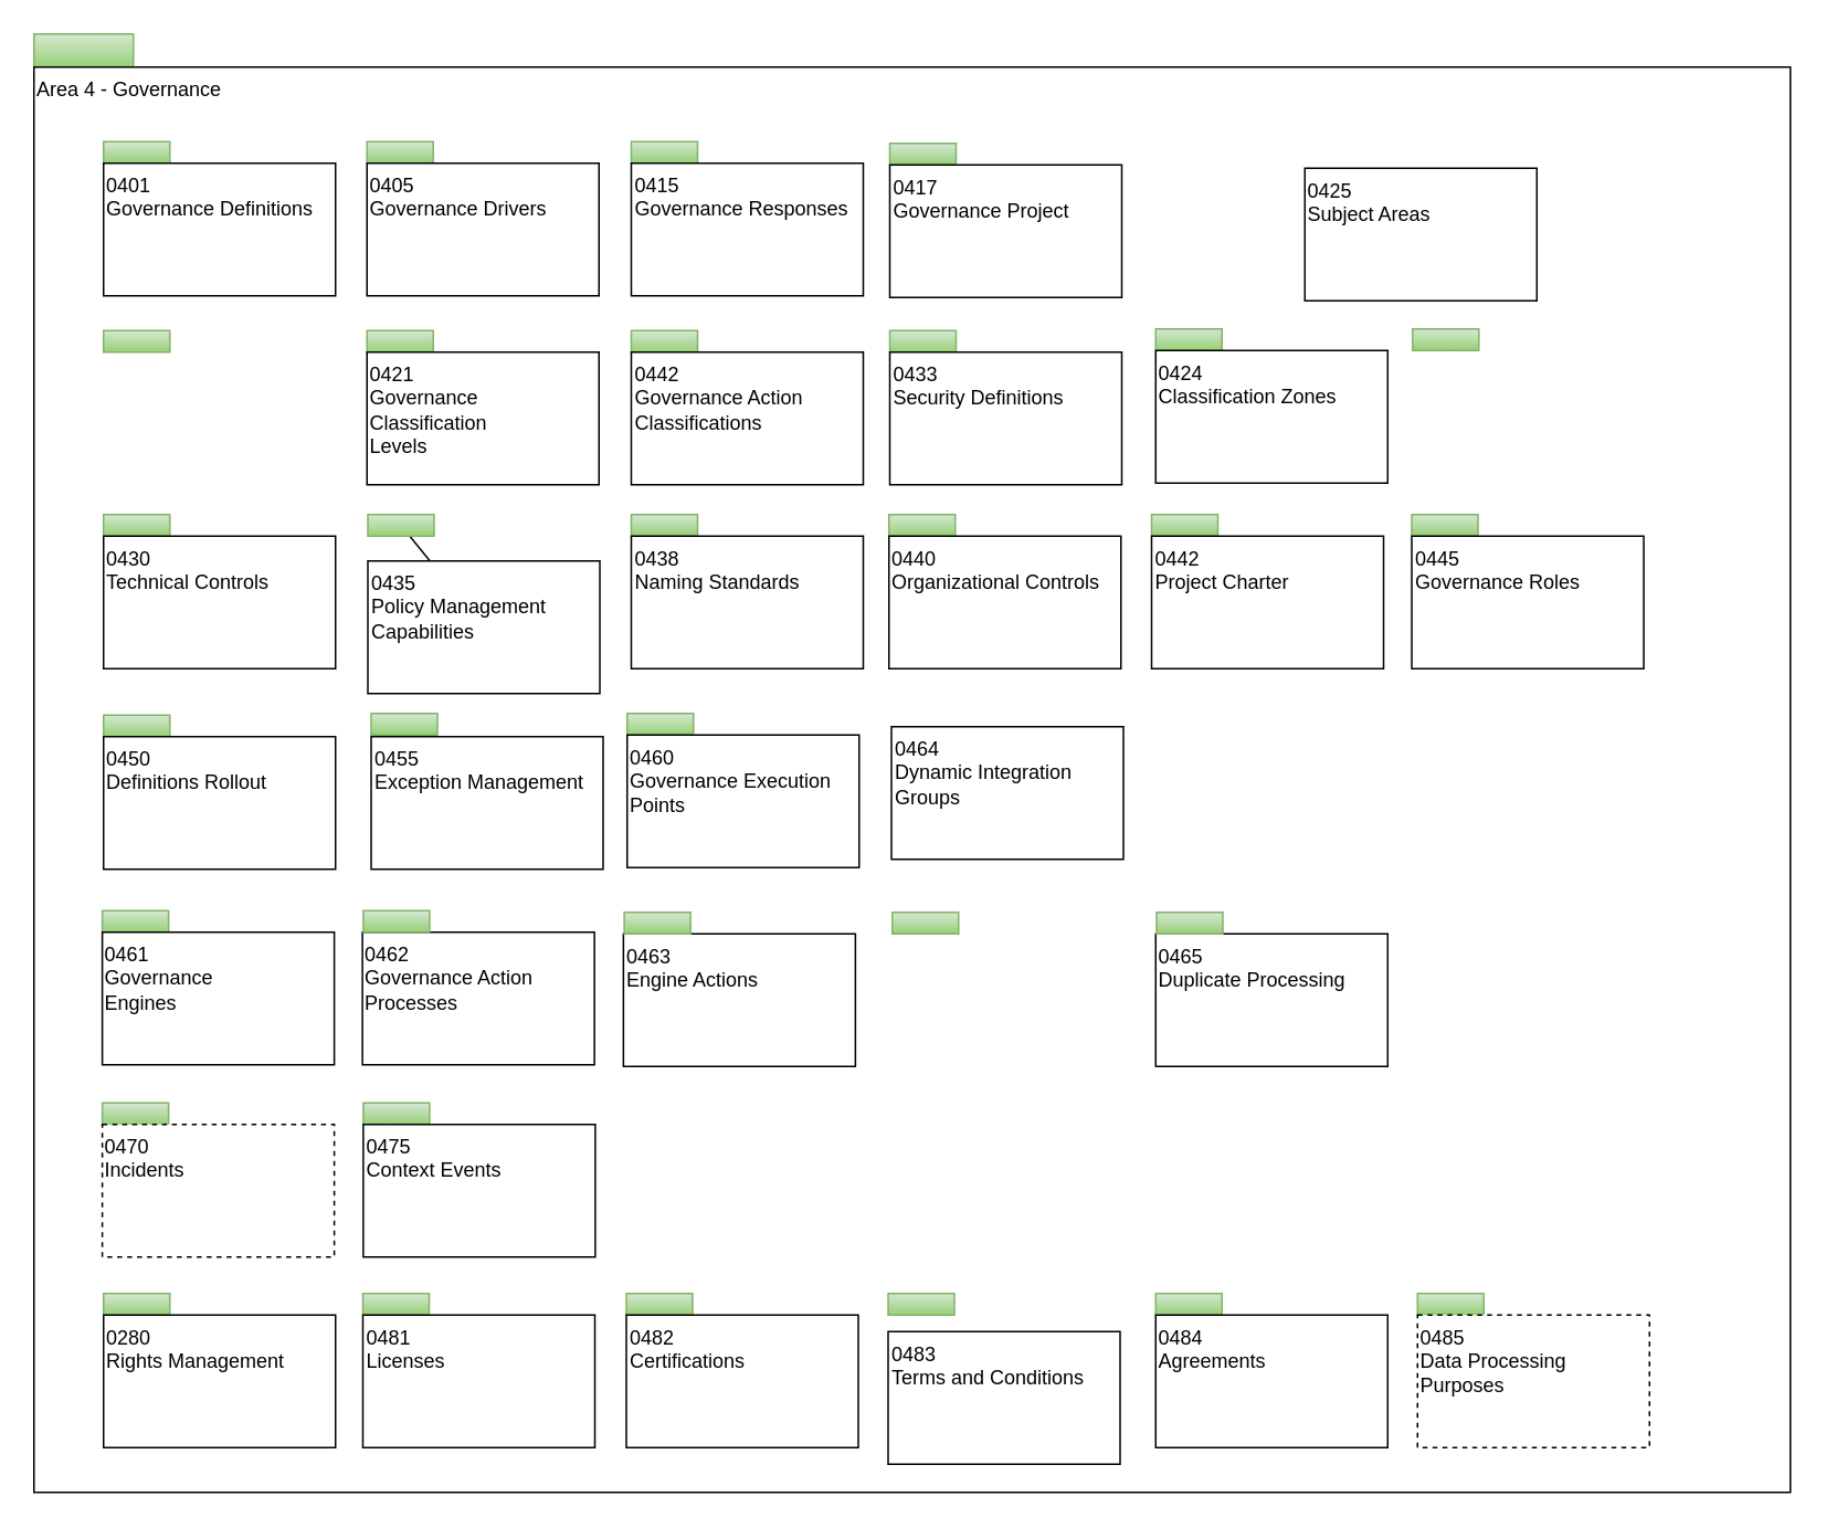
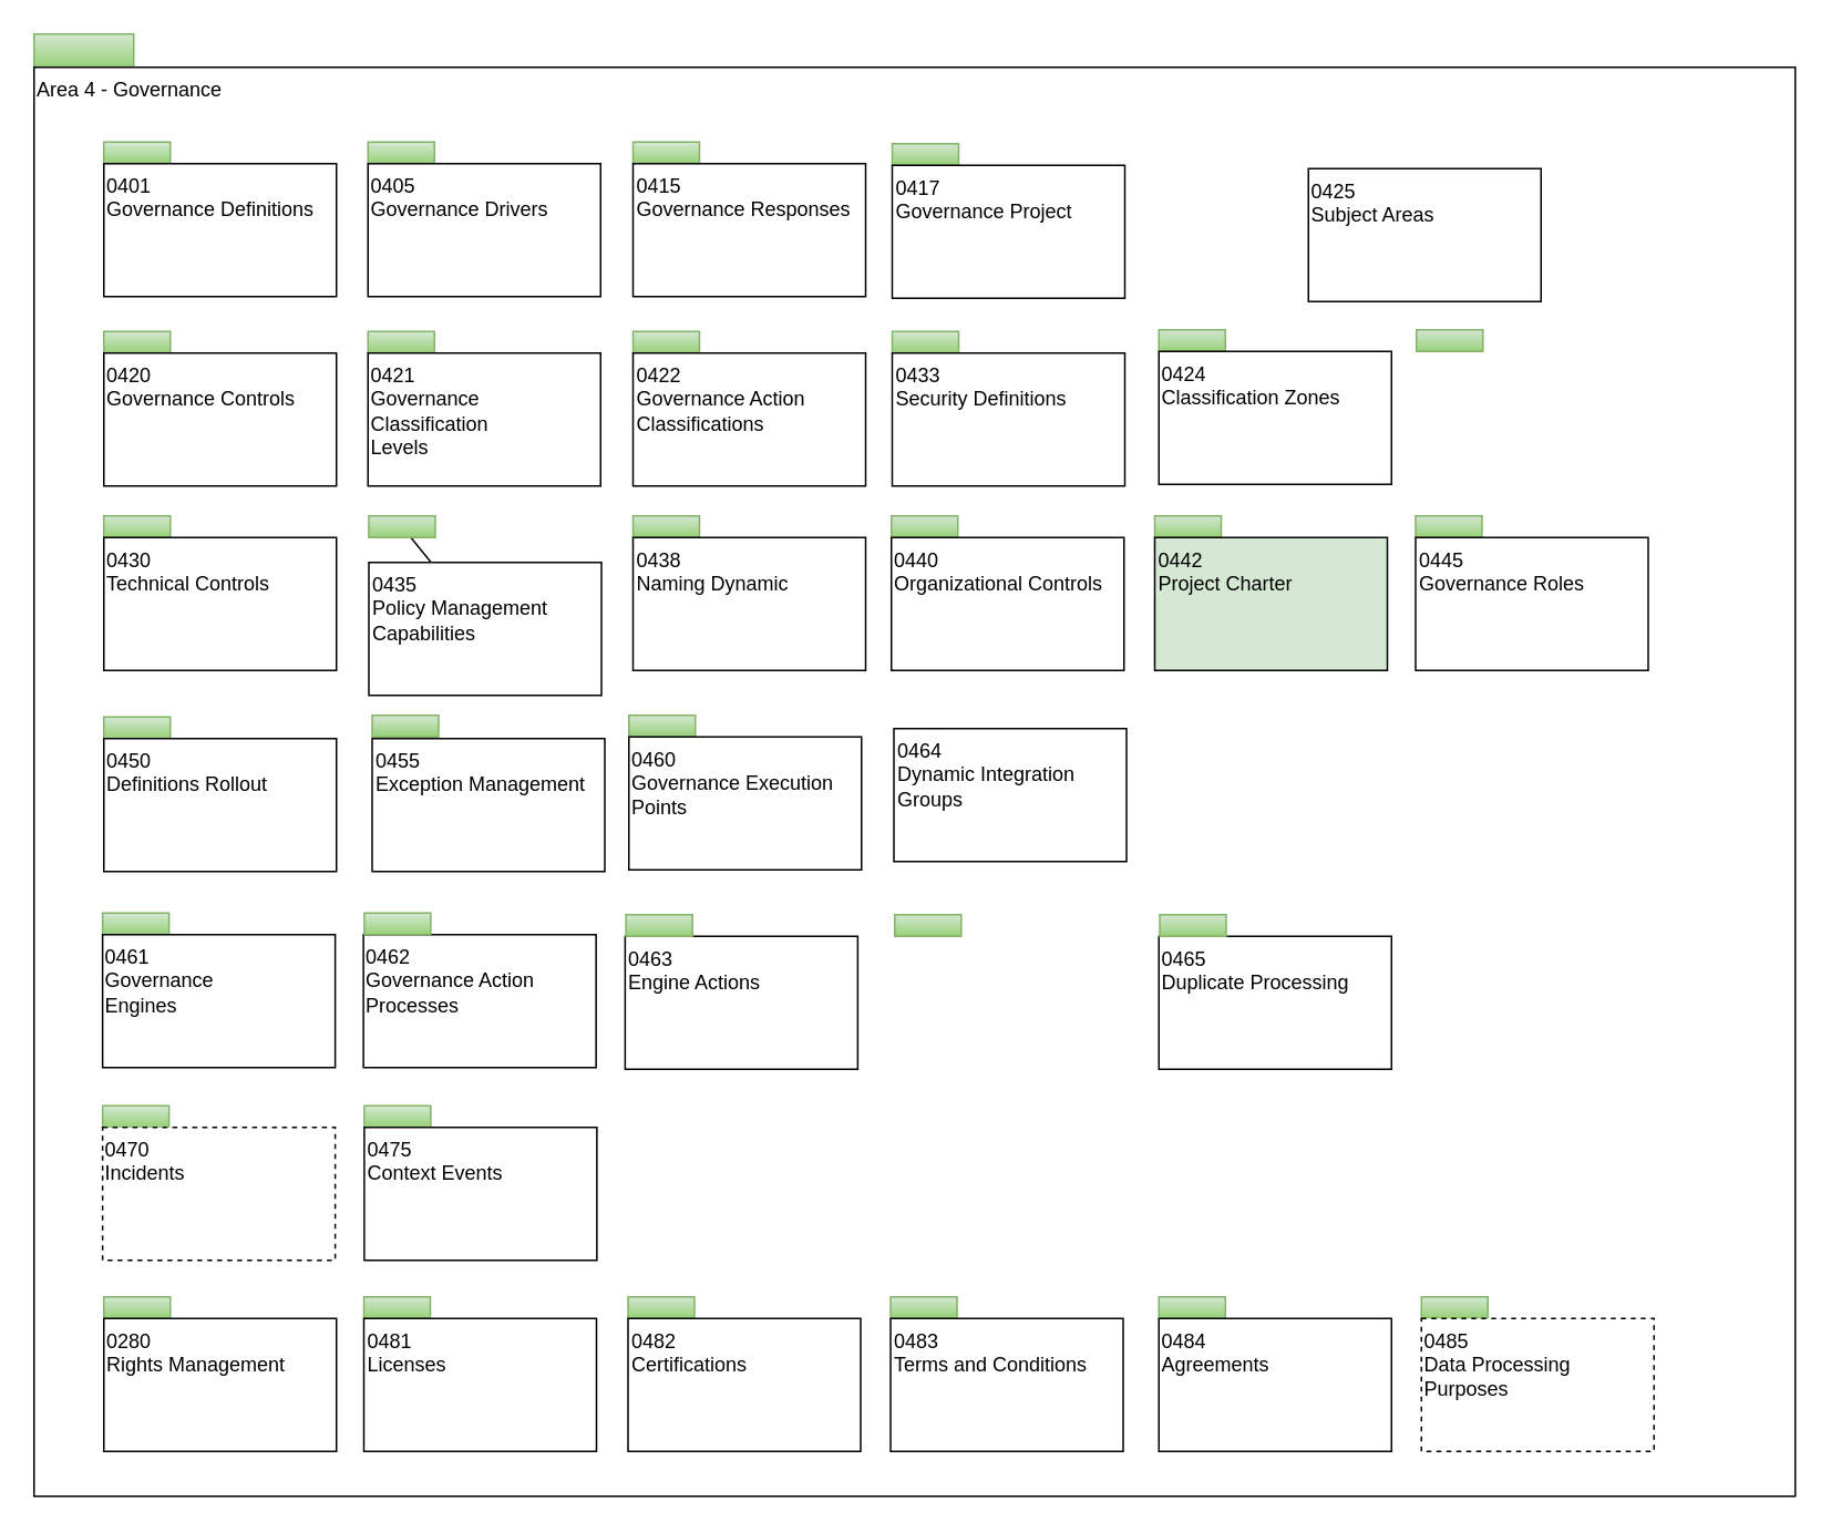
- <mxCell id="37" value="0442&lt;br&gt;Governance Action&lt;br&gt;Classifications&lt;br&gt;" style="rounded=0;whiteSpace=wrap;html=1;align=left;verticalAlign=top;" parent="1" vertex="1"><mxGeometry x="380.5" y="212" width="140" height="80" as="geometry" /></mxCell>
+ <mxCell id="37" value="0422&lt;br&gt;Governance Action&lt;br&gt;Classifications&lt;br&gt;" style="rounded=0;whiteSpace=wrap;html=1;align=left;verticalAlign=top;" parent="1" vertex="1"><mxGeometry x="380.5" y="212" width="140" height="80" as="geometry" /></mxCell>
+ <mxCell id="13" value="0420&lt;br&gt;Governance Controls&lt;br&gt;" style="rounded=0;whiteSpace=wrap;html=1;align=left;verticalAlign=top;" parent="1" vertex="1"><mxGeometry x="62" y="212" width="140" height="80" as="geometry" /></mxCell>
- <mxCell id="52" value="0438&lt;br&gt;Naming Standards" style="rounded=0;whiteSpace=wrap;html=1;align=left;verticalAlign=top;" parent="1" vertex="1"><mxGeometry x="380.5" y="323" width="140" height="80" as="geometry" /></mxCell>
+ <mxCell id="52" value="0438&lt;br&gt;Naming Dynamic" style="rounded=0;whiteSpace=wrap;html=1;align=left;verticalAlign=top;" parent="1" vertex="1"><mxGeometry x="380.5" y="323" width="140" height="80" as="geometry" /></mxCell>
- <mxCell id="19" value="0442&lt;br&gt;Project Charter&lt;br&gt;" style="rounded=0;whiteSpace=wrap;html=1;align=left;verticalAlign=top;" parent="1" vertex="1"><mxGeometry x="694.5" y="323" width="140" height="80" as="geometry" /></mxCell>
+ <mxCell id="19" value="0442&lt;br&gt;Project Charter&lt;br&gt;" style="rounded=0;whiteSpace=wrap;html=1;align=left;verticalAlign=top;fillColor=#d5e8d4;" parent="1" vertex="1"><mxGeometry x="694.5" y="323" width="140" height="80" as="geometry" /></mxCell>
- <mxCell id="62" value="0483&lt;br&gt;Terms and Conditions" style="rounded=0;whiteSpace=wrap;html=1;align=left;verticalAlign=top;" parent="1" vertex="1"><mxGeometry x="535.5" y="803" width="140" height="80" as="geometry" /></mxCell>
+ <mxCell id="62" value="0483&lt;br&gt;Terms and Conditions" style="rounded=0;whiteSpace=wrap;html=1;align=left;verticalAlign=top;" parent="1" vertex="1"><mxGeometry x="535.5" y="793" width="140" height="80" as="geometry" /></mxCell>
